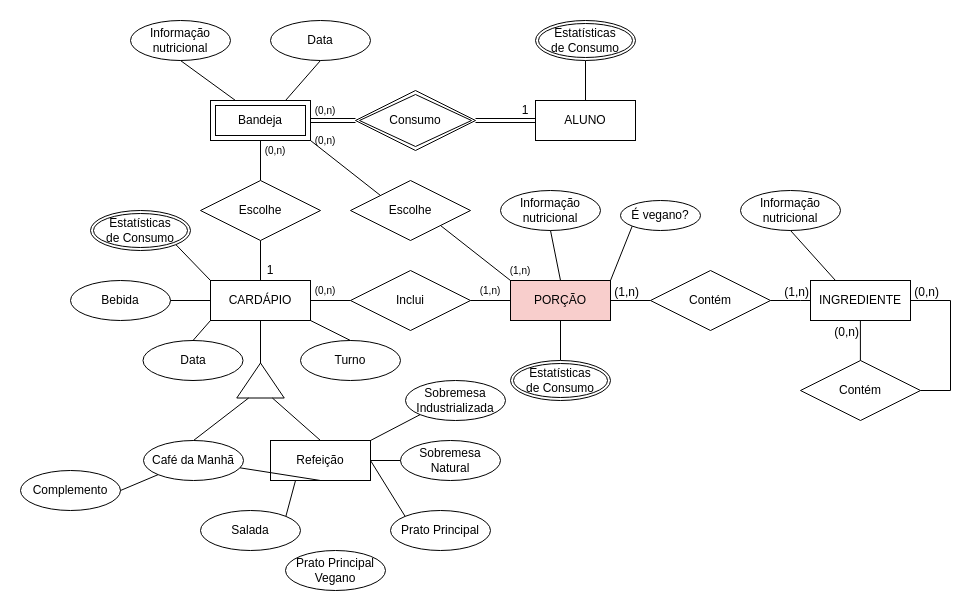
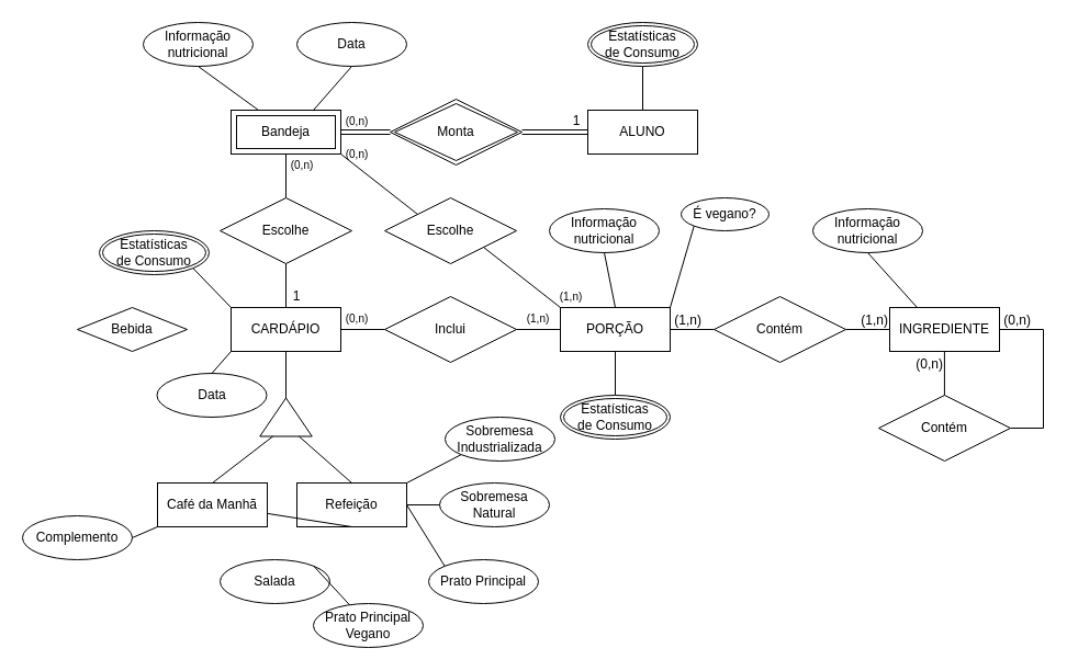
- <mxCell id="38" value="Consumo" style="shape=rhombus;double=1;perimeter=rhombusPerimeter;whiteSpace=wrap;html=1;align=center;" parent="1" vertex="1"><mxGeometry x="355" y="90" width="120" height="60" as="geometry" /></mxCell>
+ <mxCell id="38" value="Monta" style="shape=rhombus;double=1;perimeter=rhombusPerimeter;whiteSpace=wrap;html=1;align=center;" parent="1" vertex="1"><mxGeometry x="355" y="90" width="120" height="60" as="geometry" /></mxCell>
- <mxCell id="56" value="É vegano?" style="ellipse;whiteSpace=wrap;html=1;align=center;" parent="1" vertex="1"><mxGeometry x="620" y="200" width="80" height="30" as="geometry" /></mxCell>
+ <mxCell id="56" value="É vegano?" style="ellipse;whiteSpace=wrap;html=1;align=center;" parent="1" vertex="1"><mxGeometry x="620" y="180" width="80" height="30" as="geometry" /></mxCell>
- <mxCell id="63" value="Bebida" style="ellipse;whiteSpace=wrap;html=1;align=center;" parent="1" vertex="1"><mxGeometry x="70" y="280" width="100" height="40" as="geometry" /></mxCell>
+ <mxCell id="63" value="Bebida" style="rhombus;whiteSpace=wrap;html=1;align=center;" parent="1" vertex="1"><mxGeometry x="70" y="280" width="100" height="40" as="geometry" /></mxCell>
- <mxCell id="65" value="" style="endArrow=none;html=1;rounded=0;exitX=1;exitY=0.5;exitDx=0;exitDy=0;entryX=0;entryY=0.5;entryDx=0;entryDy=0;" parent="1" source="63" target="2" edge="1"><mxGeometry relative="1" as="geometry"><mxPoint x="130" y="500" as="sourcePoint" /><mxPoint x="193" y="480" as="targetPoint" /></mxGeometry></mxCell>
- <mxCell id="4" value="PORÇÃO" style="whiteSpace=wrap;html=1;align=center;fillColor=#f8cecc;" parent="1" vertex="1"><mxGeometry x="510" y="280" width="100" height="40" as="geometry" /></mxCell>
+ <mxCell id="4" value="PORÇÃO" style="whiteSpace=wrap;html=1;align=center;" parent="1" vertex="1"><mxGeometry x="510" y="280" width="100" height="40" as="geometry" /></mxCell>
- <mxCell id="24" value="" style="endArrow=none;html=1;rounded=0;exitX=0.5;exitY=0;exitDx=0;exitDy=0;entryX=1;entryY=1;entryDx=0;entryDy=0;" parent="1" source="22" target="2" edge="1"><mxGeometry relative="1" as="geometry"><mxPoint x="210" y="370" as="sourcePoint" /><mxPoint x="220" y="330" as="targetPoint" /></mxGeometry></mxCell>
- <mxCell id="22" value="Turno" style="ellipse;whiteSpace=wrap;html=1;align=center;" parent="1" vertex="1"><mxGeometry x="300" y="340" width="100" height="40" as="geometry" /></mxCell>
- <mxCell id="48" value="Café da Manhã" style="ellipse;whiteSpace=wrap;html=1;align=center;" parent="1" vertex="1"><mxGeometry x="143" y="440" width="100" height="40" as="geometry" /></mxCell>
+ <mxCell id="48" value="Café da Manhã" style="whiteSpace=wrap;html=1;align=center;" parent="1" vertex="1"><mxGeometry x="143" y="440" width="100" height="40" as="geometry" /></mxCell>
- <mxCell id="74" value="" style="endArrow=none;html=1;rounded=0;exitX=1;exitY=0;exitDx=0;exitDy=0;entryX=0.25;entryY=1;entryDx=0;entryDy=0;" parent="1" source="73" target="49" edge="1"><mxGeometry relative="1" as="geometry"><mxPoint x="270" y="500" as="sourcePoint" /><mxPoint x="430" y="500" as="targetPoint" /></mxGeometry></mxCell>
+ <mxCell id="74" value="" style="endArrow=none;html=1;rounded=0;exitX=1;exitY=0;exitDx=0;exitDy=0;" parent="1" source="73" target="67" edge="1"><mxGeometry relative="1" as="geometry"><mxPoint x="270" y="500" as="sourcePoint" /><mxPoint x="430" y="500" as="targetPoint" /></mxGeometry></mxCell>
